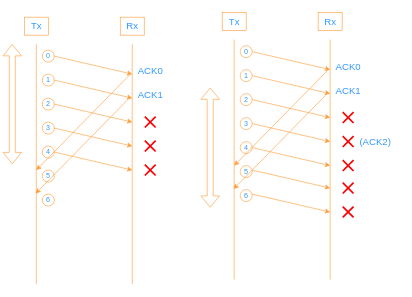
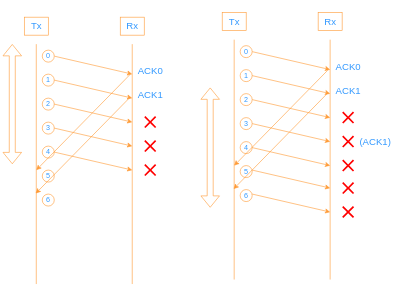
- <mxCell id="54" value="&lt;span style=&quot;font-size: 16px;&quot;&gt;(ACK2)&lt;/span&gt;" style="text;html=1;align=center;verticalAlign=middle;resizable=0;points=[];autosize=1;strokeColor=none;fillColor=none;fontColor=#3399FF;" vertex="1" parent="1"><mxGeometry x="585" y="220.5" width="80" height="30" as="geometry" /></mxCell>
+ <mxCell id="54" value="&lt;span style=&quot;font-size: 16px;&quot;&gt;(ACK1)&lt;/span&gt;" style="text;html=1;align=center;verticalAlign=middle;resizable=0;points=[];autosize=1;strokeColor=none;fillColor=none;fontColor=#3399FF;" vertex="1" parent="1"><mxGeometry x="585" y="220.5" width="80" height="30" as="geometry" /></mxCell>
